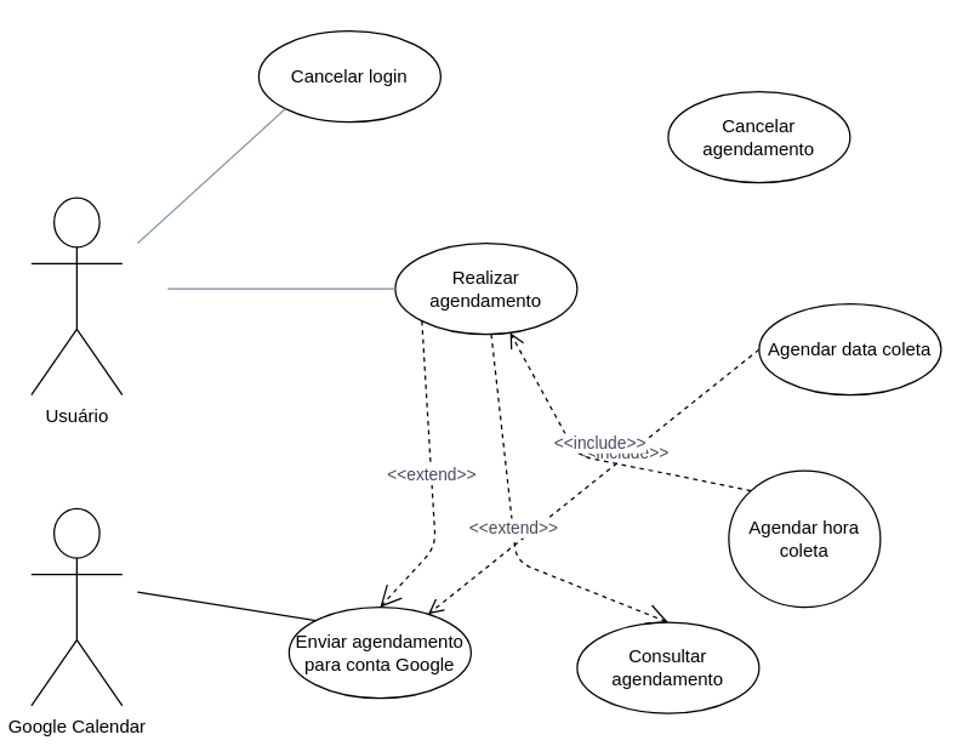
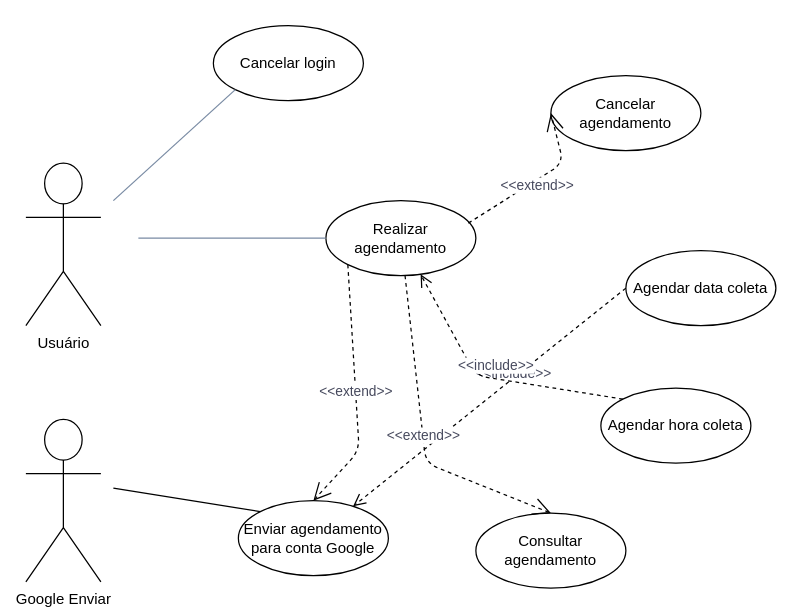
+ <mxCell id="8" value="&amp;lt;&amp;lt;extend&amp;gt;&amp;gt;" style="endArrow=open;endSize=12;dashed=1;html=1;exitX=0.95;exitY=0.3;exitDx=0;exitDy=0;exitPerimeter=0;entryX=0;entryY=0.5;entryDx=0;entryDy=0;fontColor=#46495D;" parent="1" source="5" target="7" edge="1"><mxGeometry x="-0.061" y="-4" width="160" relative="1" as="geometry"><mxPoint x="380" y="150" as="sourcePoint" /><mxPoint x="540" y="150" as="targetPoint" /><Array as="points"><mxPoint x="450" y="130" /></Array><mxPoint as="offset" /></mxGeometry></mxCell>
- <mxCell id="10" value="Agendar hora coleta" style="ellipse;whiteSpace=wrap;html=1;rounded=0;sketch=0;" parent="1" vertex="1"><mxGeometry x="480" y="310" width="100" height="90" as="geometry" /></mxCell>
+ <mxCell id="10" value="Agendar hora coleta" style="ellipse;whiteSpace=wrap;html=1;rounded=0;sketch=0;" parent="1" vertex="1"><mxGeometry x="480" y="310" width="120" height="60" as="geometry" /></mxCell>
- <mxCell id="17" value="Google Calendar" style="shape=umlActor;verticalLabelPosition=bottom;verticalAlign=top;html=1;outlineConnect=0;" vertex="1" parent="1"><mxGeometry x="20" y="335" width="60" height="130" as="geometry" /></mxCell>
+ <mxCell id="17" value="Google Enviar" style="shape=umlActor;verticalLabelPosition=bottom;verticalAlign=top;html=1;outlineConnect=0;" vertex="1" parent="1"><mxGeometry x="20" y="335" width="60" height="130" as="geometry" /></mxCell>
